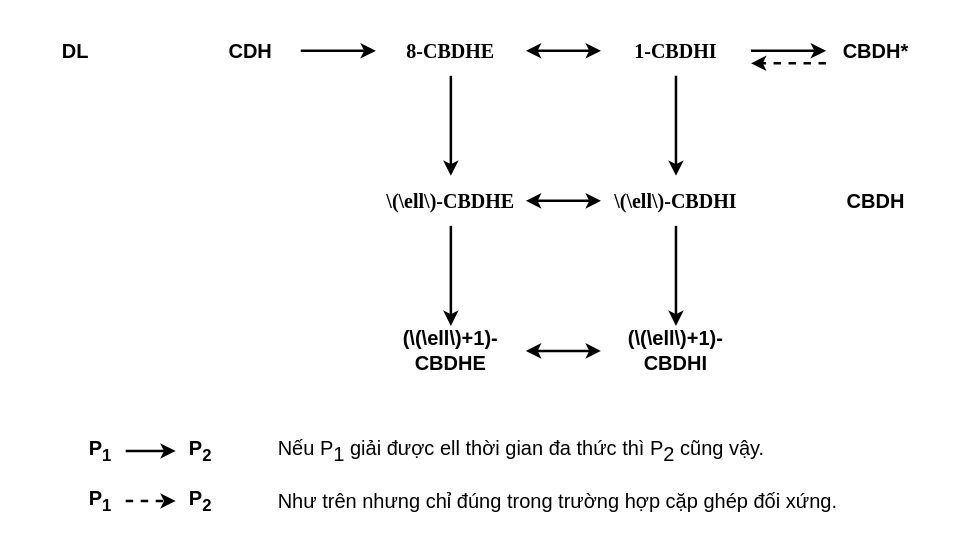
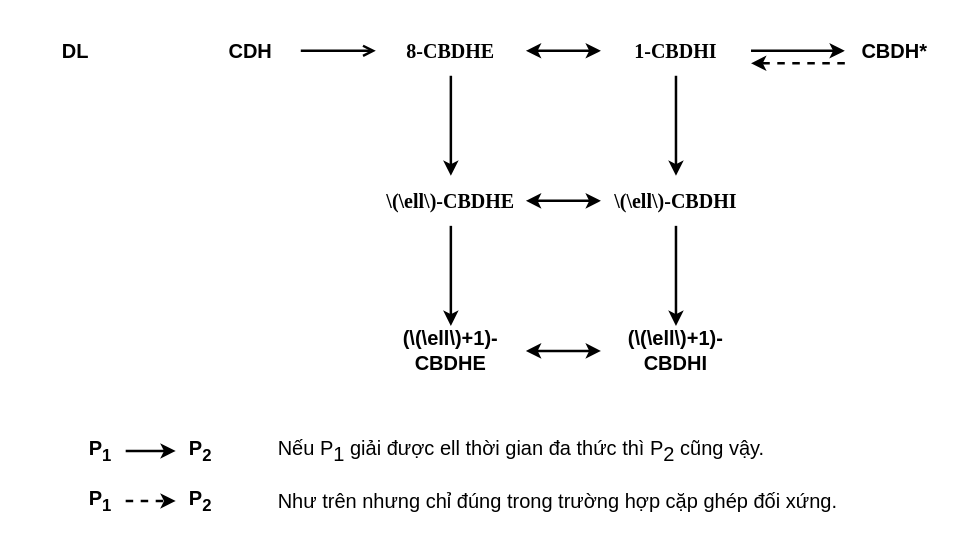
- <mxCell id="7" value="" style="edgeStyle=orthogonalEdgeStyle;rounded=0;orthogonalLoop=1;jettySize=auto;html=1;fontFamily=Tahoma;fontSize=16;strokeWidth=2;" parent="1" source="8" target="12" edge="1"><mxGeometry relative="1" as="geometry" /></mxCell>
+ <mxCell id="7" value="" style="edgeStyle=orthogonalEdgeStyle;rounded=0;orthogonalLoop=1;jettySize=auto;html=1;fontFamily=Tahoma;fontSize=16;strokeWidth=2;endArrow=open;" parent="1" source="8" target="12" edge="1"><mxGeometry relative="1" as="geometry" /></mxCell>
- <mxCell id="3" value="CBDH*" style="text;html=1;strokeColor=none;fillColor=none;align=center;verticalAlign=middle;whiteSpace=wrap;rounded=0;fontSize=16;fontStyle=1" parent="1" vertex="1"><mxGeometry x="660" y="20" width="80" height="40" as="geometry" /></mxCell>
+ <mxCell id="3" value="CBDH*" style="text;html=1;strokeColor=none;fillColor=none;align=center;verticalAlign=middle;whiteSpace=wrap;rounded=0;fontSize=16;fontStyle=1" parent="1" vertex="1"><mxGeometry x="675" y="20" width="80" height="40" as="geometry" /></mxCell>
- <mxCell id="20" value="CBDH" style="text;html=1;strokeColor=none;fillColor=none;align=center;verticalAlign=middle;whiteSpace=wrap;rounded=0;fontSize=16;fontStyle=1" parent="1" vertex="1"><mxGeometry x="660" y="140" width="80" height="40" as="geometry" /></mxCell>
